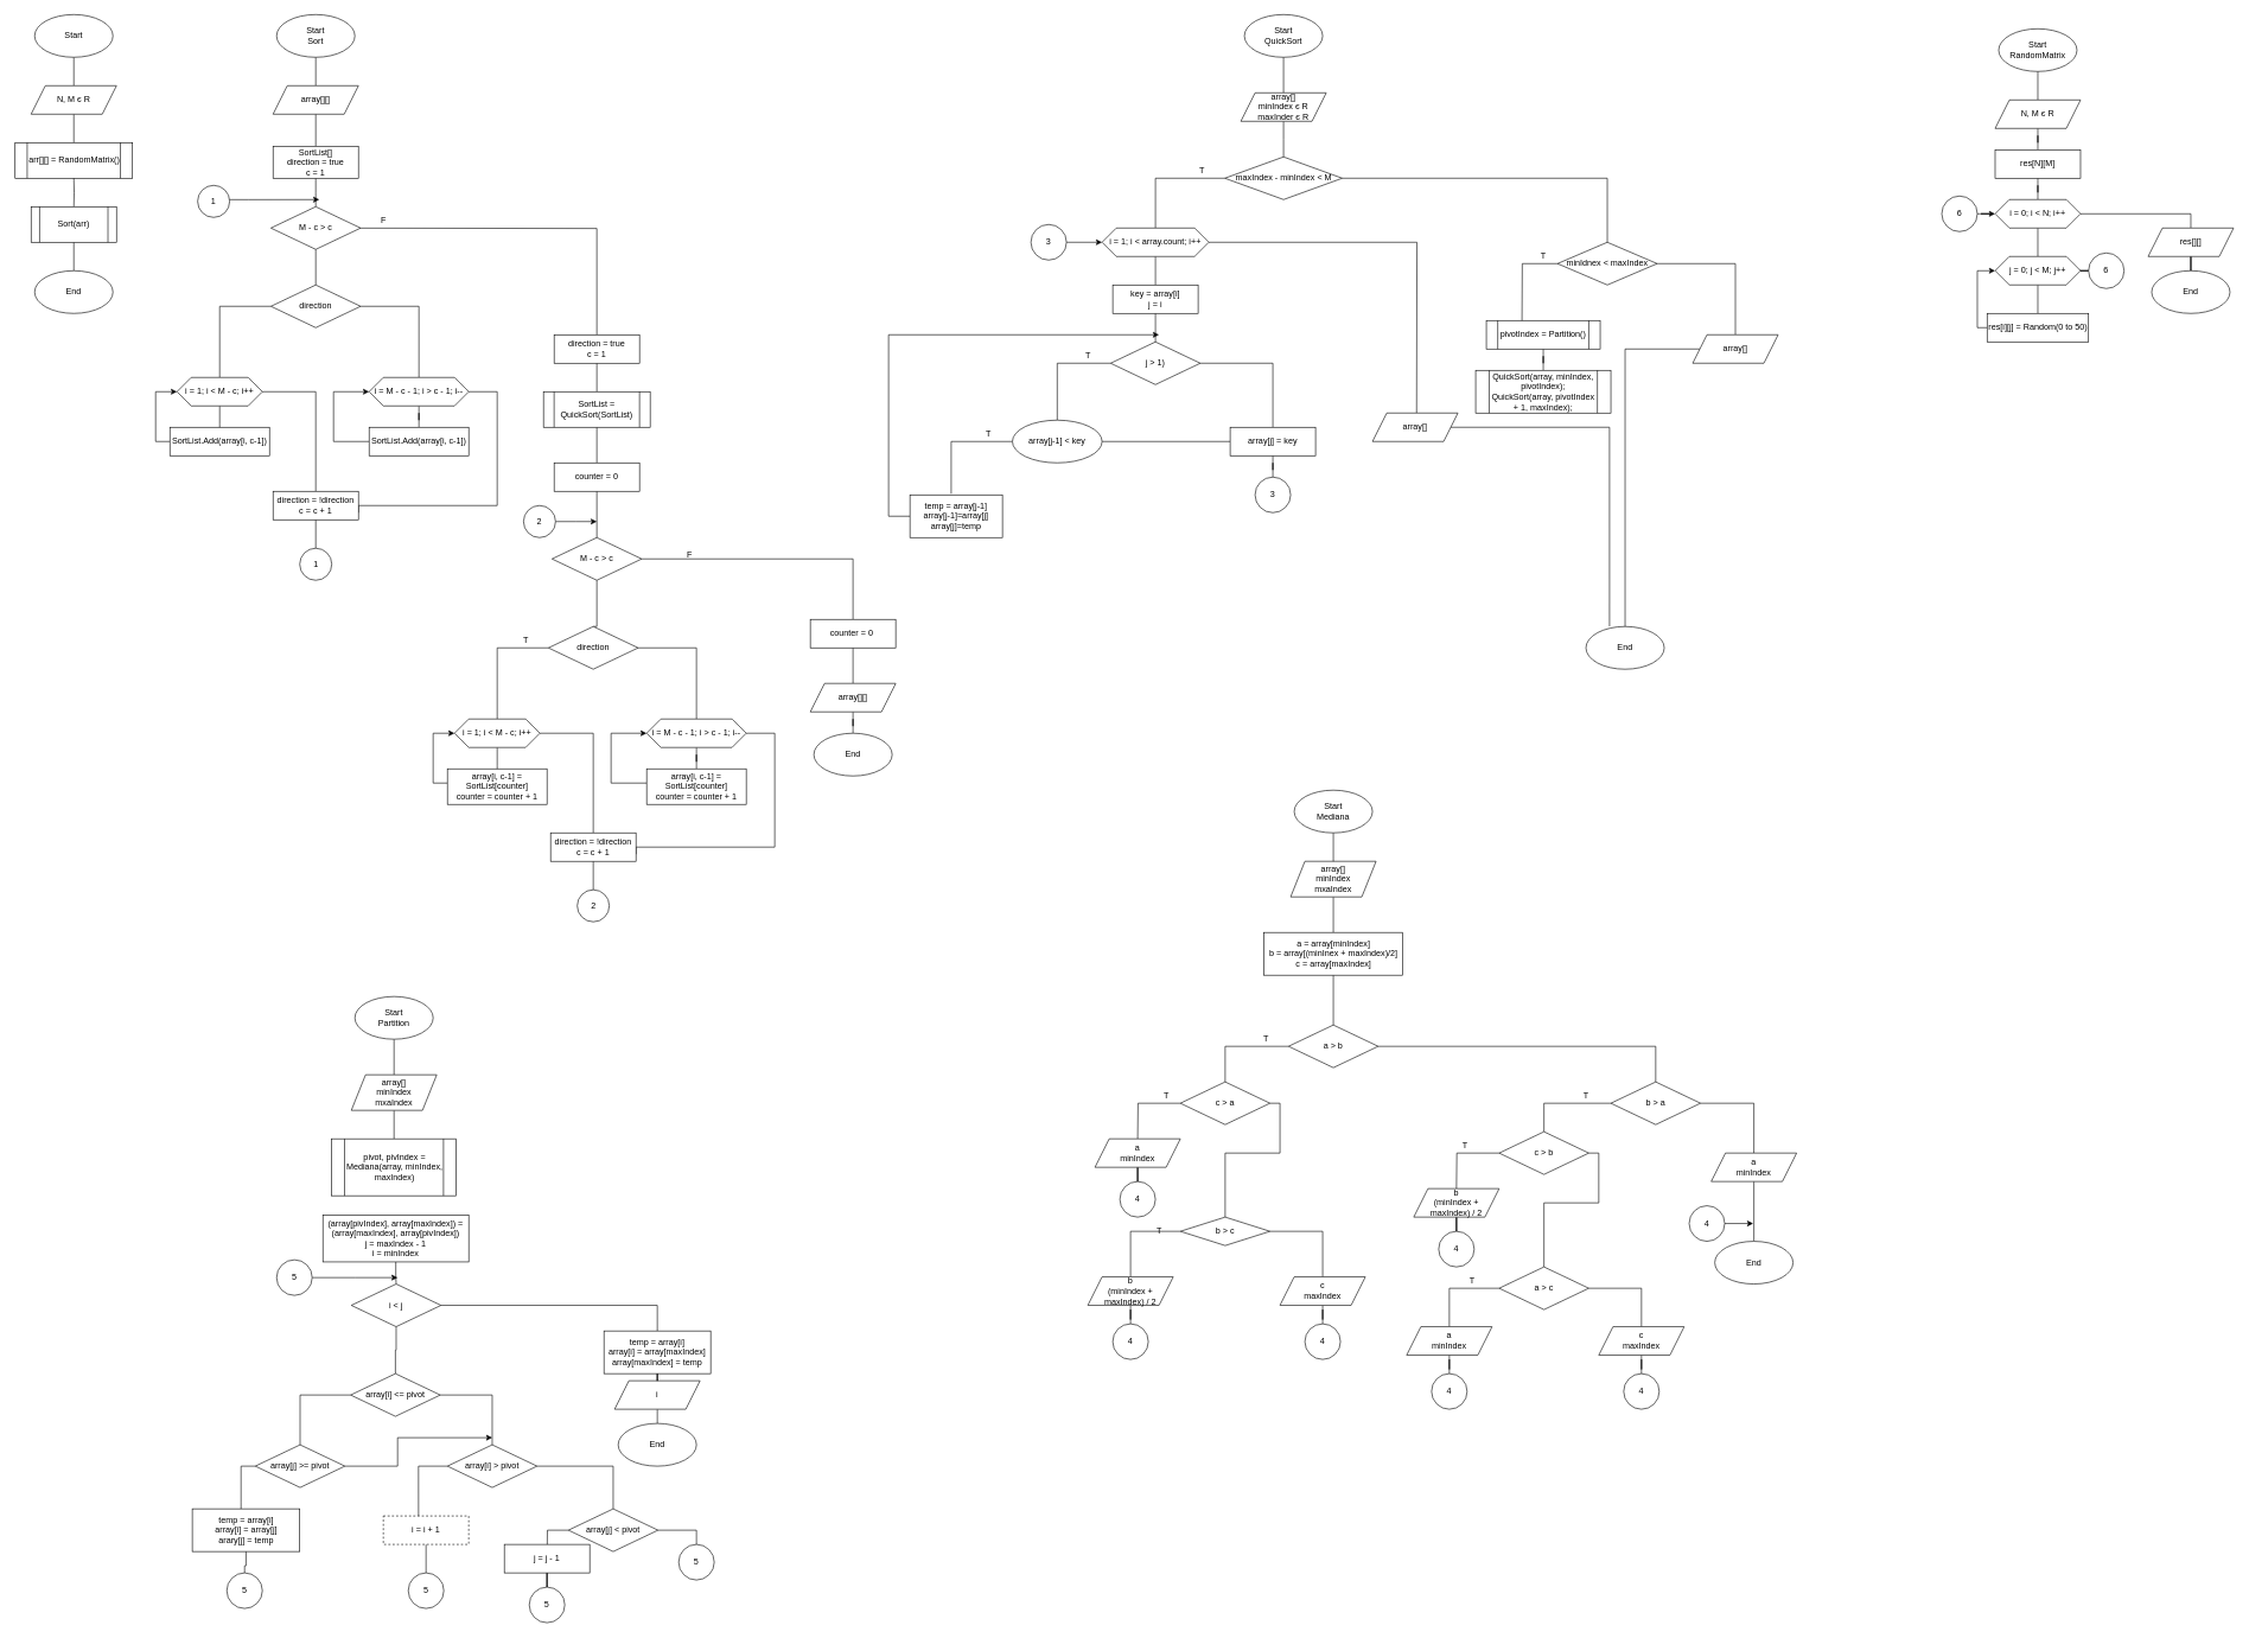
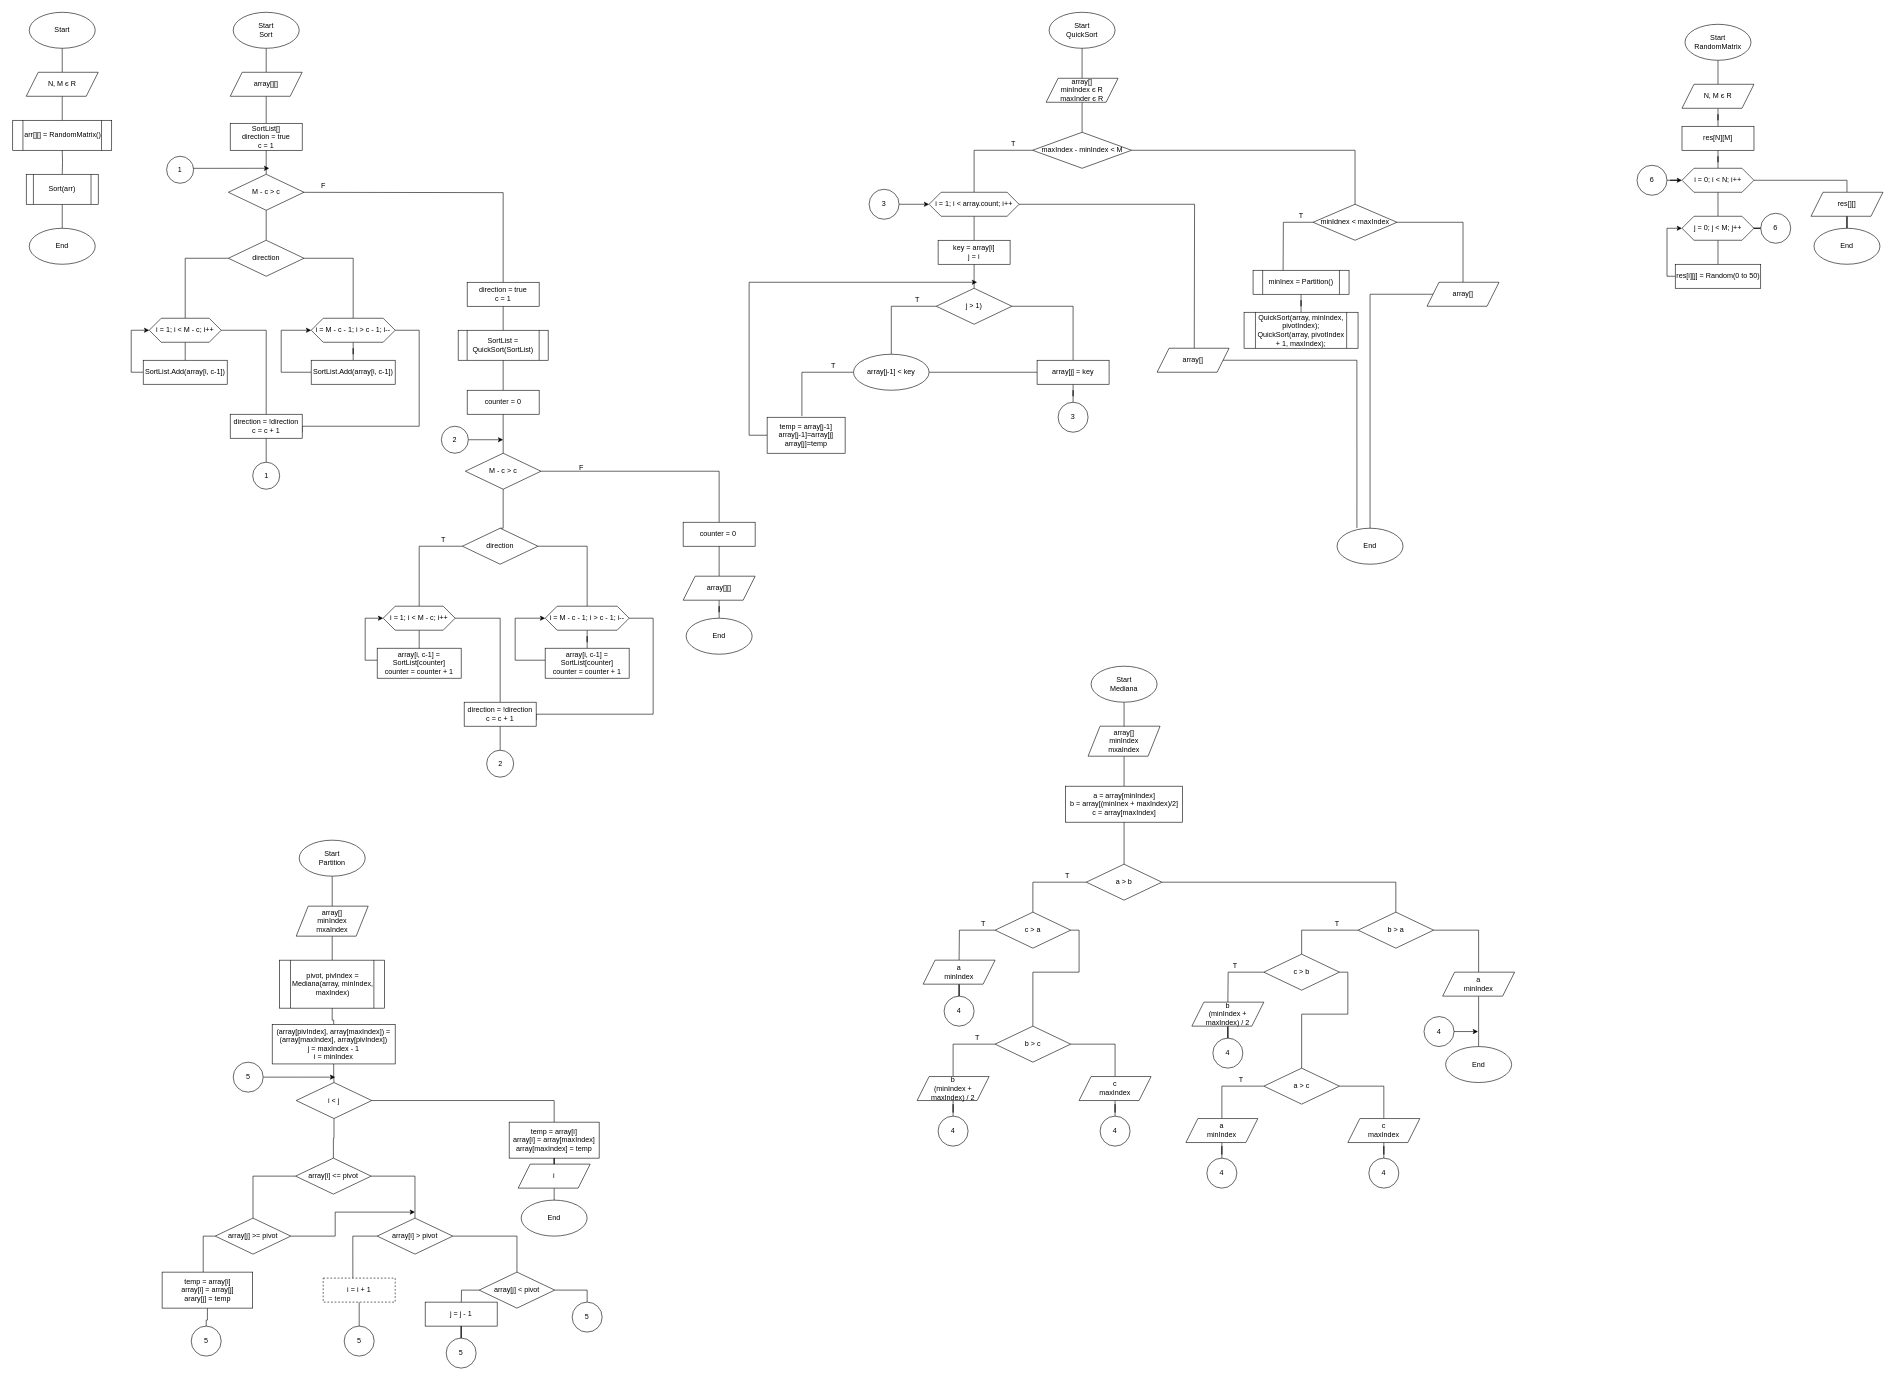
- <mxCell id="101" value="pivotIndex = Partition()" style="shape=process;whiteSpace=wrap;html=1;backgroundOutline=1;" vertex="1" parent="1"><mxGeometry x="2088" y="450" width="160" height="40" as="geometry" /></mxCell>
+ <mxCell id="101" value="minInex = Partition()" style="shape=process;whiteSpace=wrap;html=1;backgroundOutline=1;" vertex="1" parent="1"><mxGeometry x="2088" y="450" width="160" height="40" as="geometry" /></mxCell>
+ <mxCell id="157" style="edgeStyle=orthogonalEdgeStyle;rounded=0;orthogonalLoop=1;jettySize=auto;html=1;entryX=0.5;entryY=0;entryDx=0;entryDy=0;endArrow=none;endFill=0;" edge="1" parent="1" source="158" target="160"><mxGeometry relative="1" as="geometry" /></mxCell>
- <mxCell id="126" value="b &amp;gt; c" style="rhombus;whiteSpace=wrap;html=1;" vertex="1" parent="1"><mxGeometry x="1658" y="1710" width="126" height="40" as="geometry" /></mxCell>
+ <mxCell id="126" value="b &amp;gt; c" style="rhombus;whiteSpace=wrap;html=1;" vertex="1" parent="1"><mxGeometry x="1658" y="1710" width="126" height="60" as="geometry" /></mxCell>
